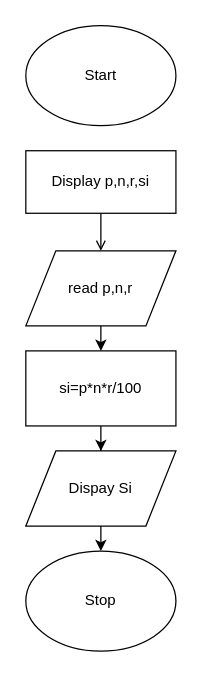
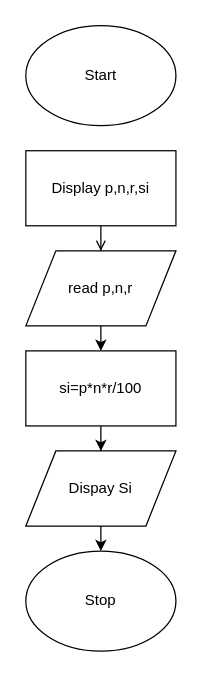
- <mxCell id="4" value="Display p,n,r,si" style="rounded=0;whiteSpace=wrap;html=1;" vertex="1" parent="1"><mxGeometry x="20" y="120" width="120" height="50" as="geometry" /></mxCell>
+ <mxCell id="4" value="Display p,n,r,si" style="rounded=0;whiteSpace=wrap;html=1;" vertex="1" parent="1"><mxGeometry x="20" y="120" width="120" height="60" as="geometry" /></mxCell>
